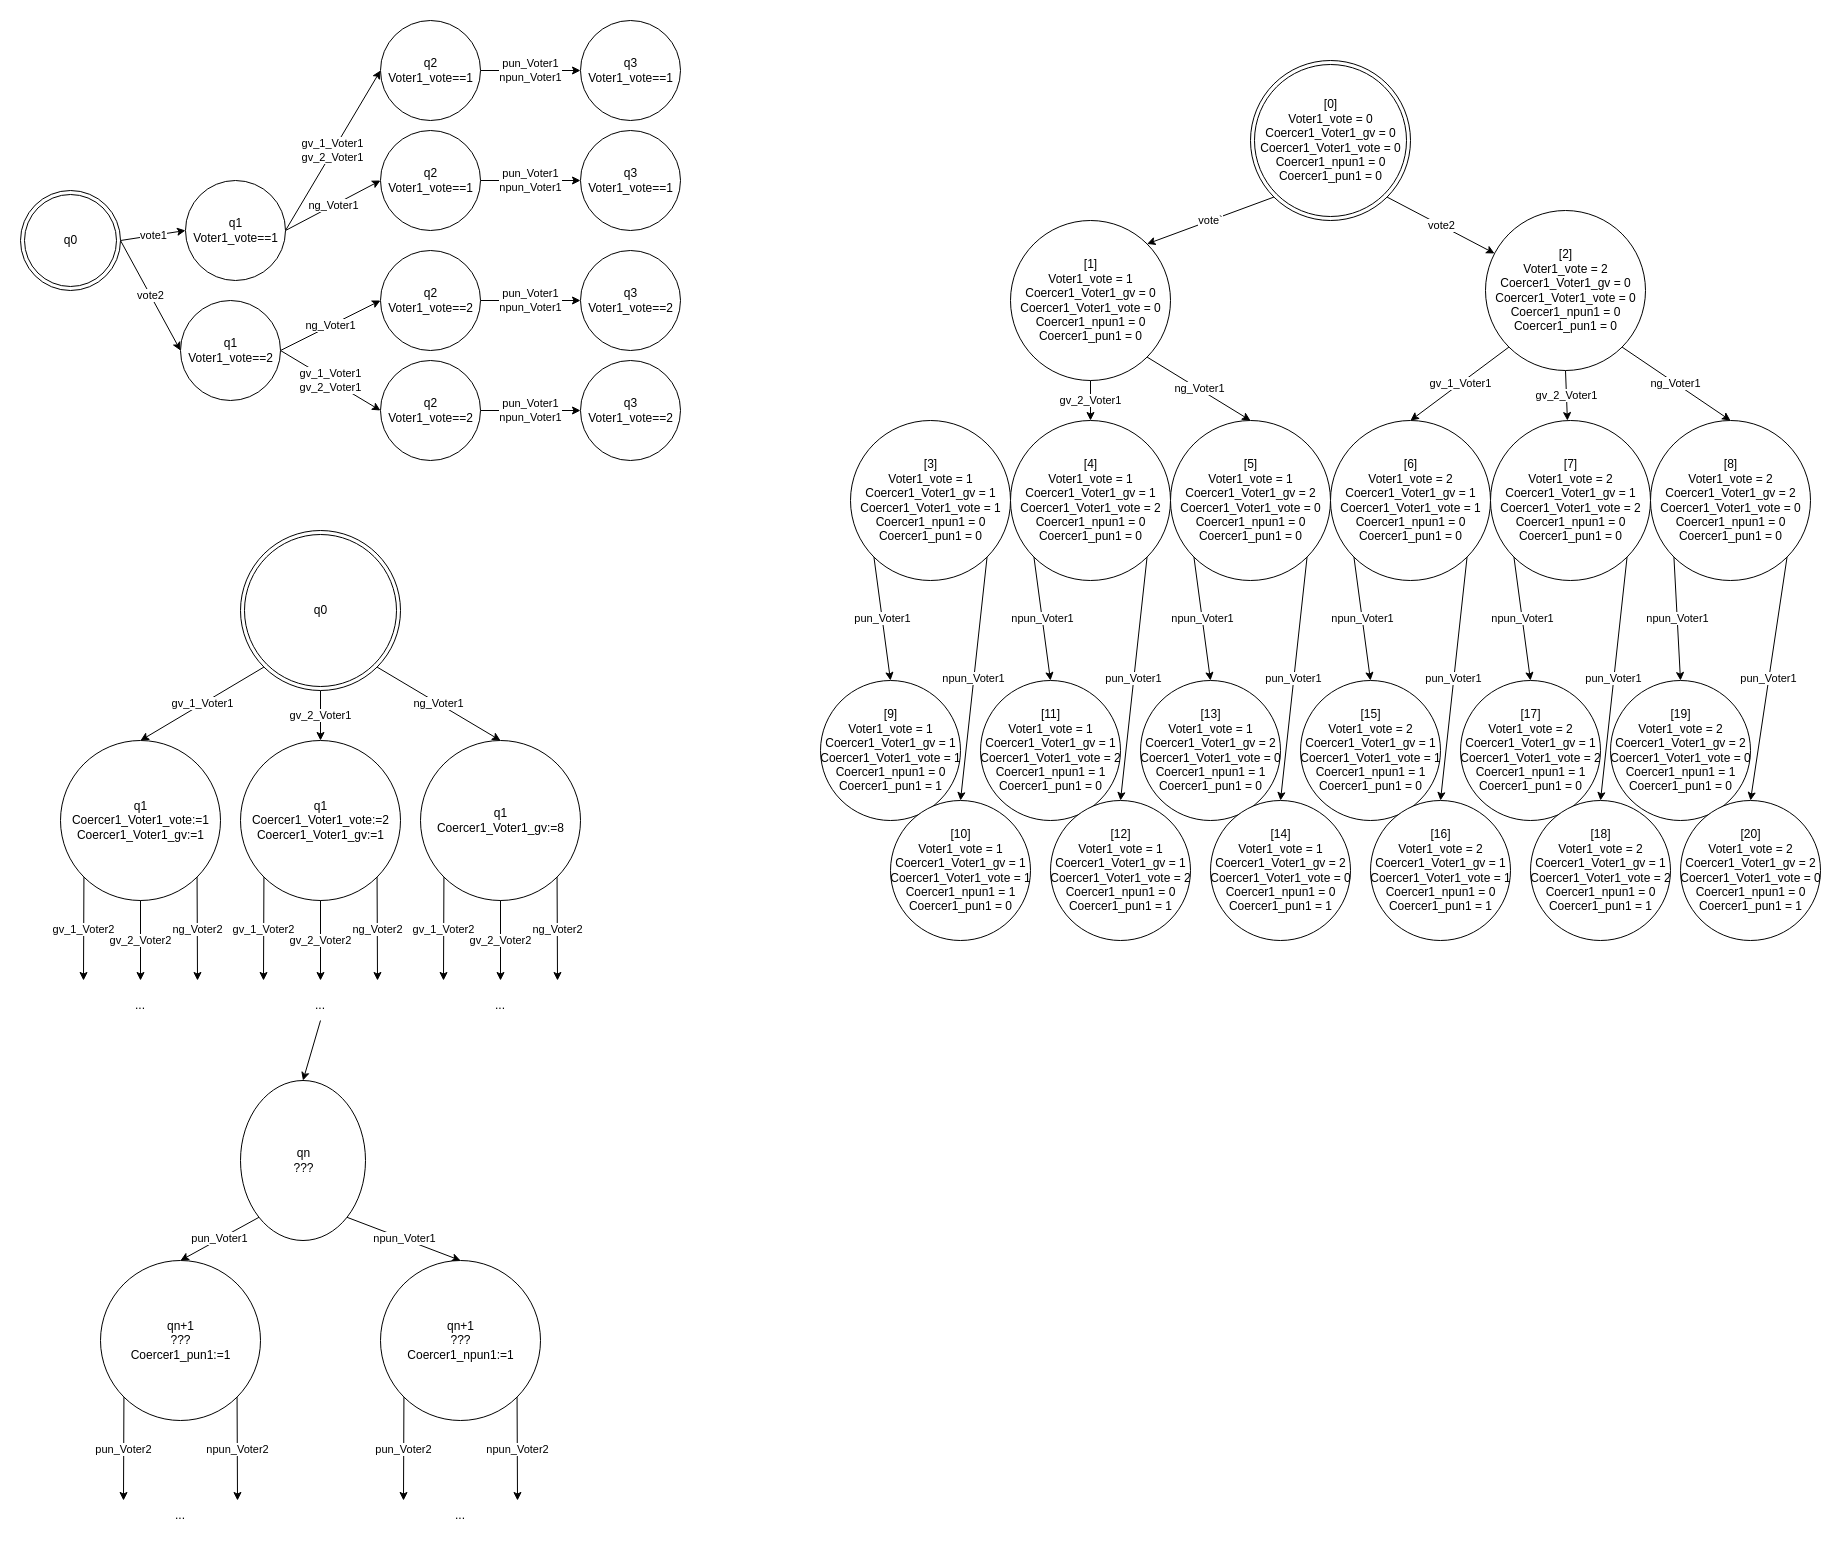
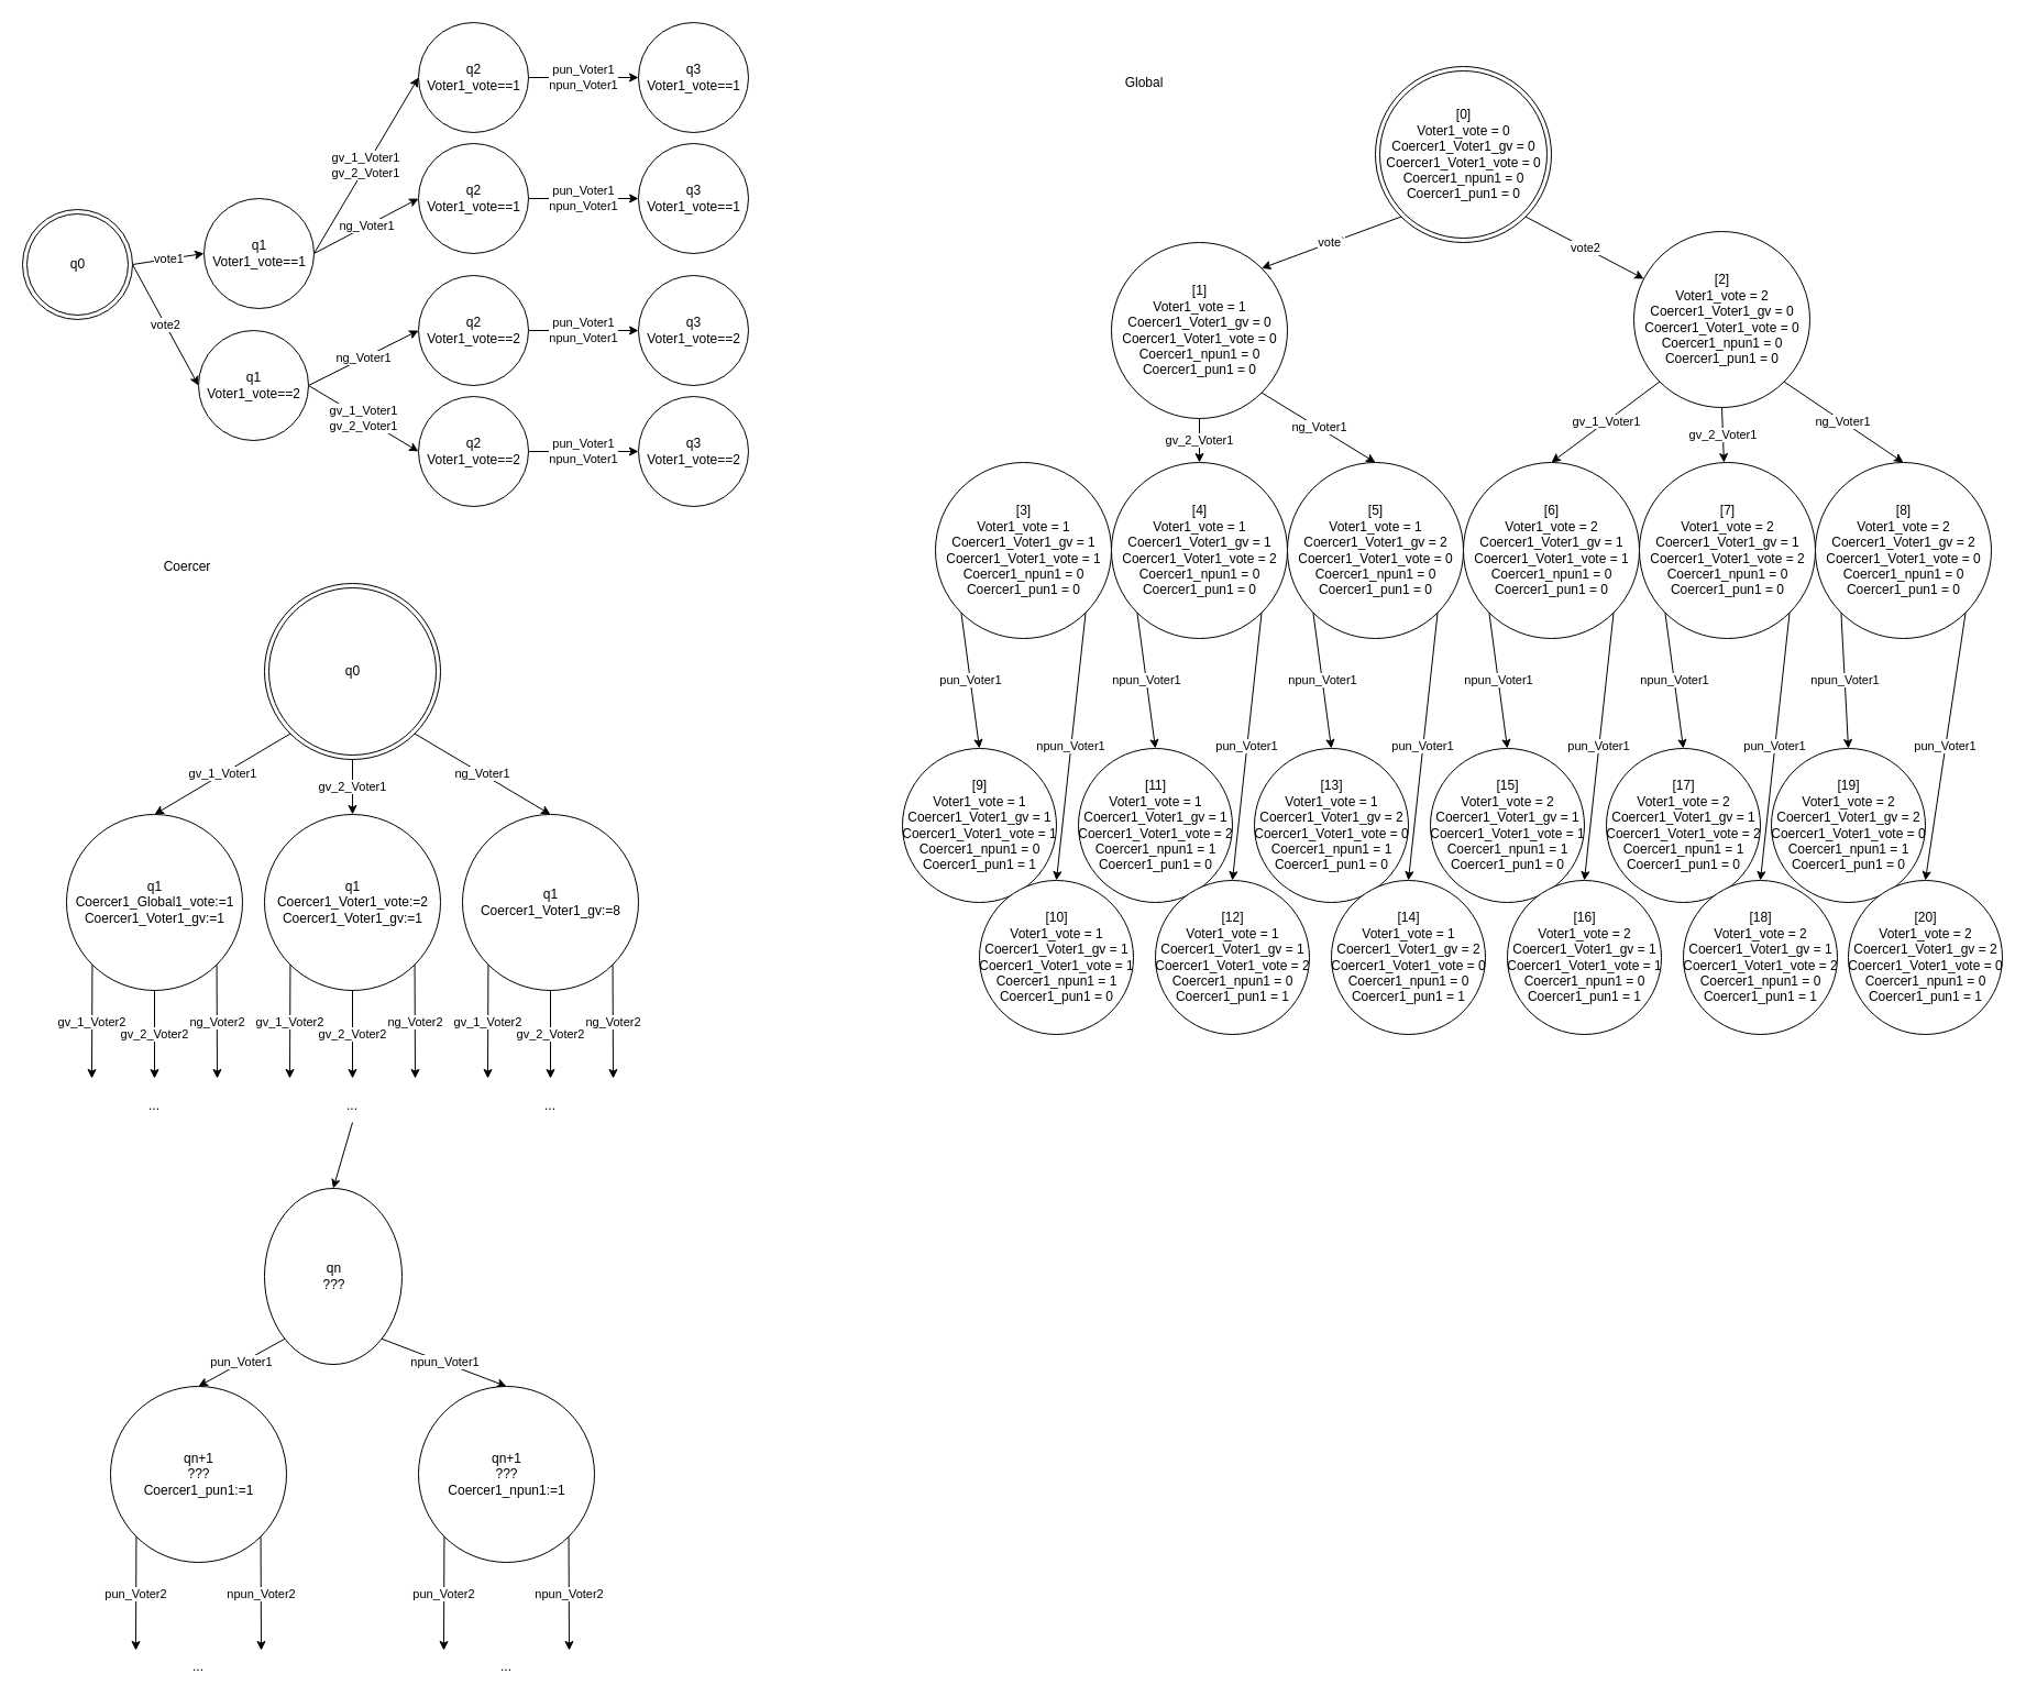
+ <mxCell id="83" value="Global" style="text;html=1;strokeColor=none;fillColor=none;align=center;verticalAlign=middle;whiteSpace=wrap;rounded=0;" vertex="1" parent="1"><mxGeometry x="1010" y="60" width="60" height="30" as="geometry" /></mxCell>
+ <mxCell id="23" value="Coercer" style="text;html=1;strokeColor=none;fillColor=none;align=center;verticalAlign=middle;whiteSpace=wrap;rounded=0;" parent="1" vertex="1"><mxGeometry x="140" y="500" width="60" height="30" as="geometry" /></mxCell>
- <mxCell id="28" value="q1&lt;br&gt;Coercer1_Voter1_vote:=1&lt;br&gt;Coercer1_Voter1_gv:=1" style="shape=ellipse;html=1;dashed=0;whitespace=wrap;aspect=fixed;perimeter=ellipsePerimeter;" parent="1" vertex="1"><mxGeometry x="60" y="740" width="160" height="160" as="geometry" /></mxCell>
+ <mxCell id="28" value="q1&lt;br&gt;Coercer1_Global1_vote:=1&lt;br&gt;Coercer1_Voter1_gv:=1" style="shape=ellipse;html=1;dashed=0;whitespace=wrap;aspect=fixed;perimeter=ellipsePerimeter;" parent="1" vertex="1"><mxGeometry x="60" y="740" width="160" height="160" as="geometry" /></mxCell>
